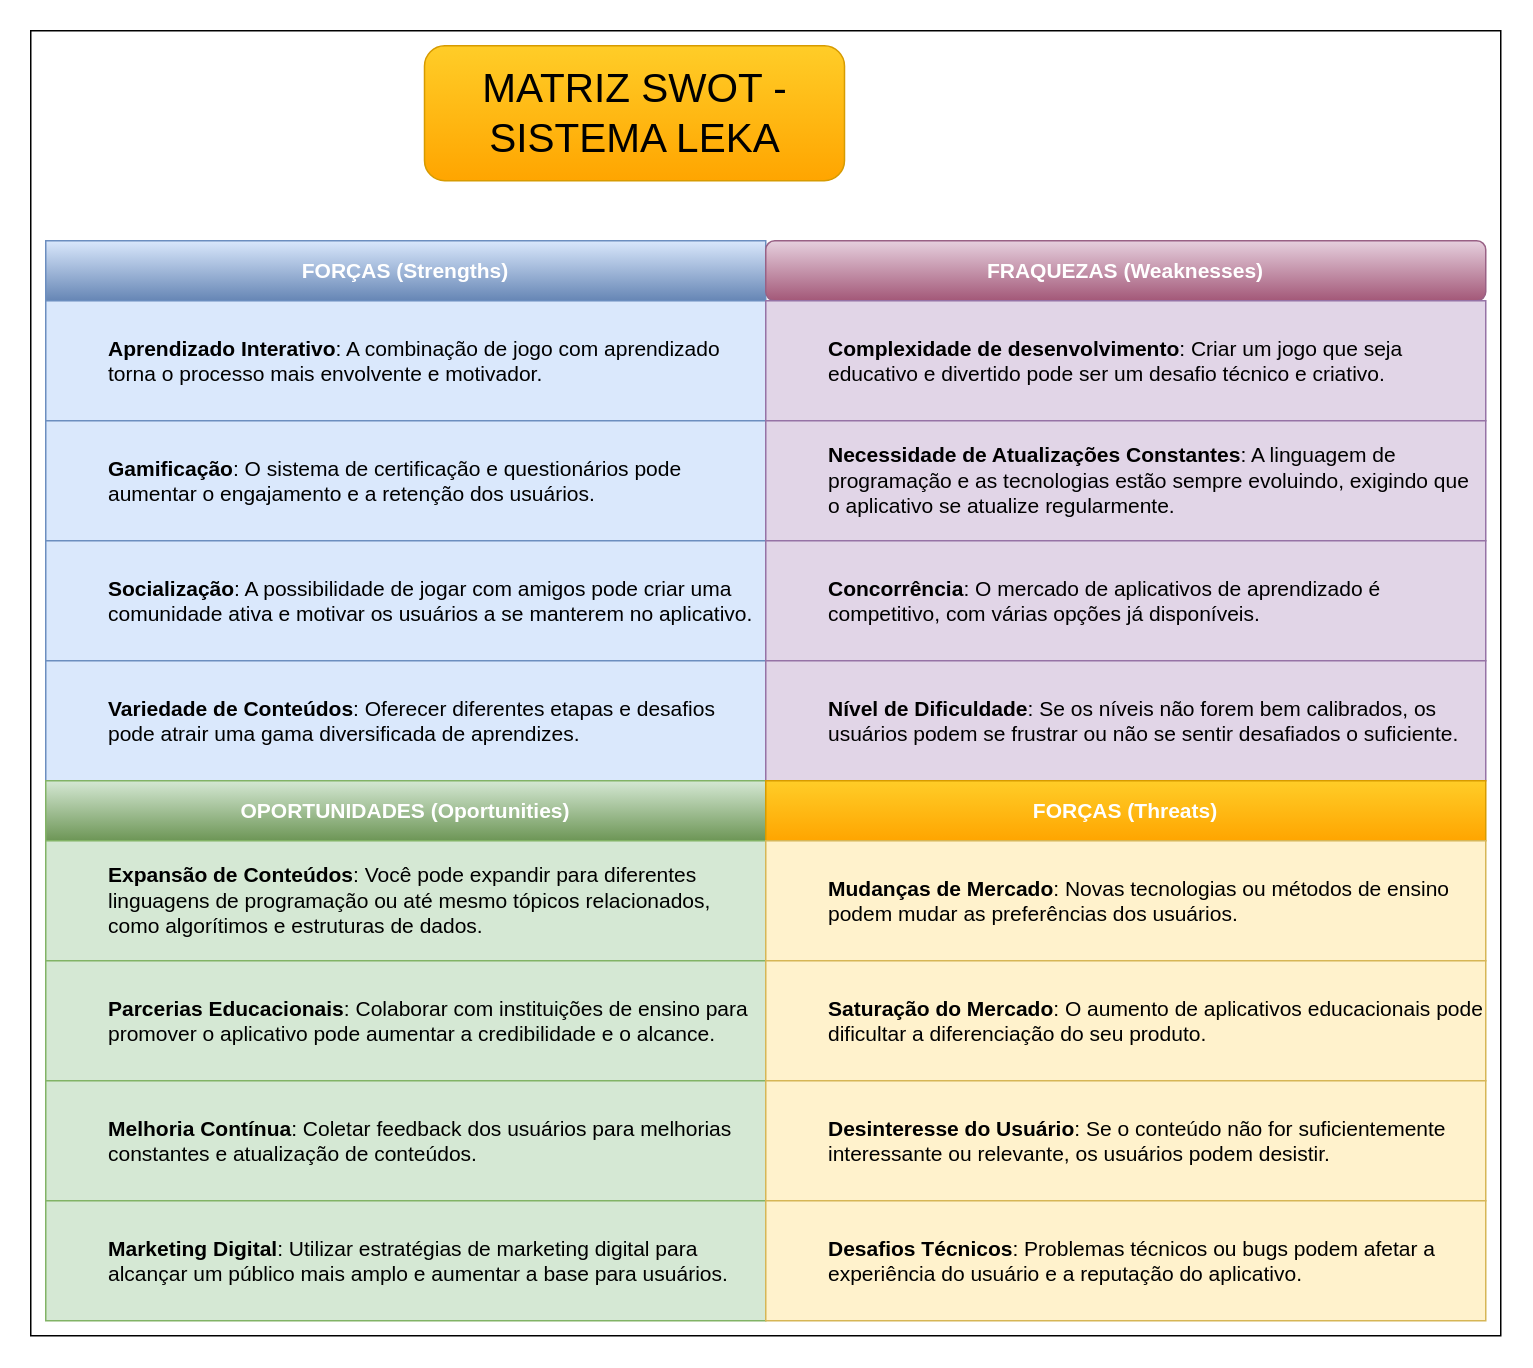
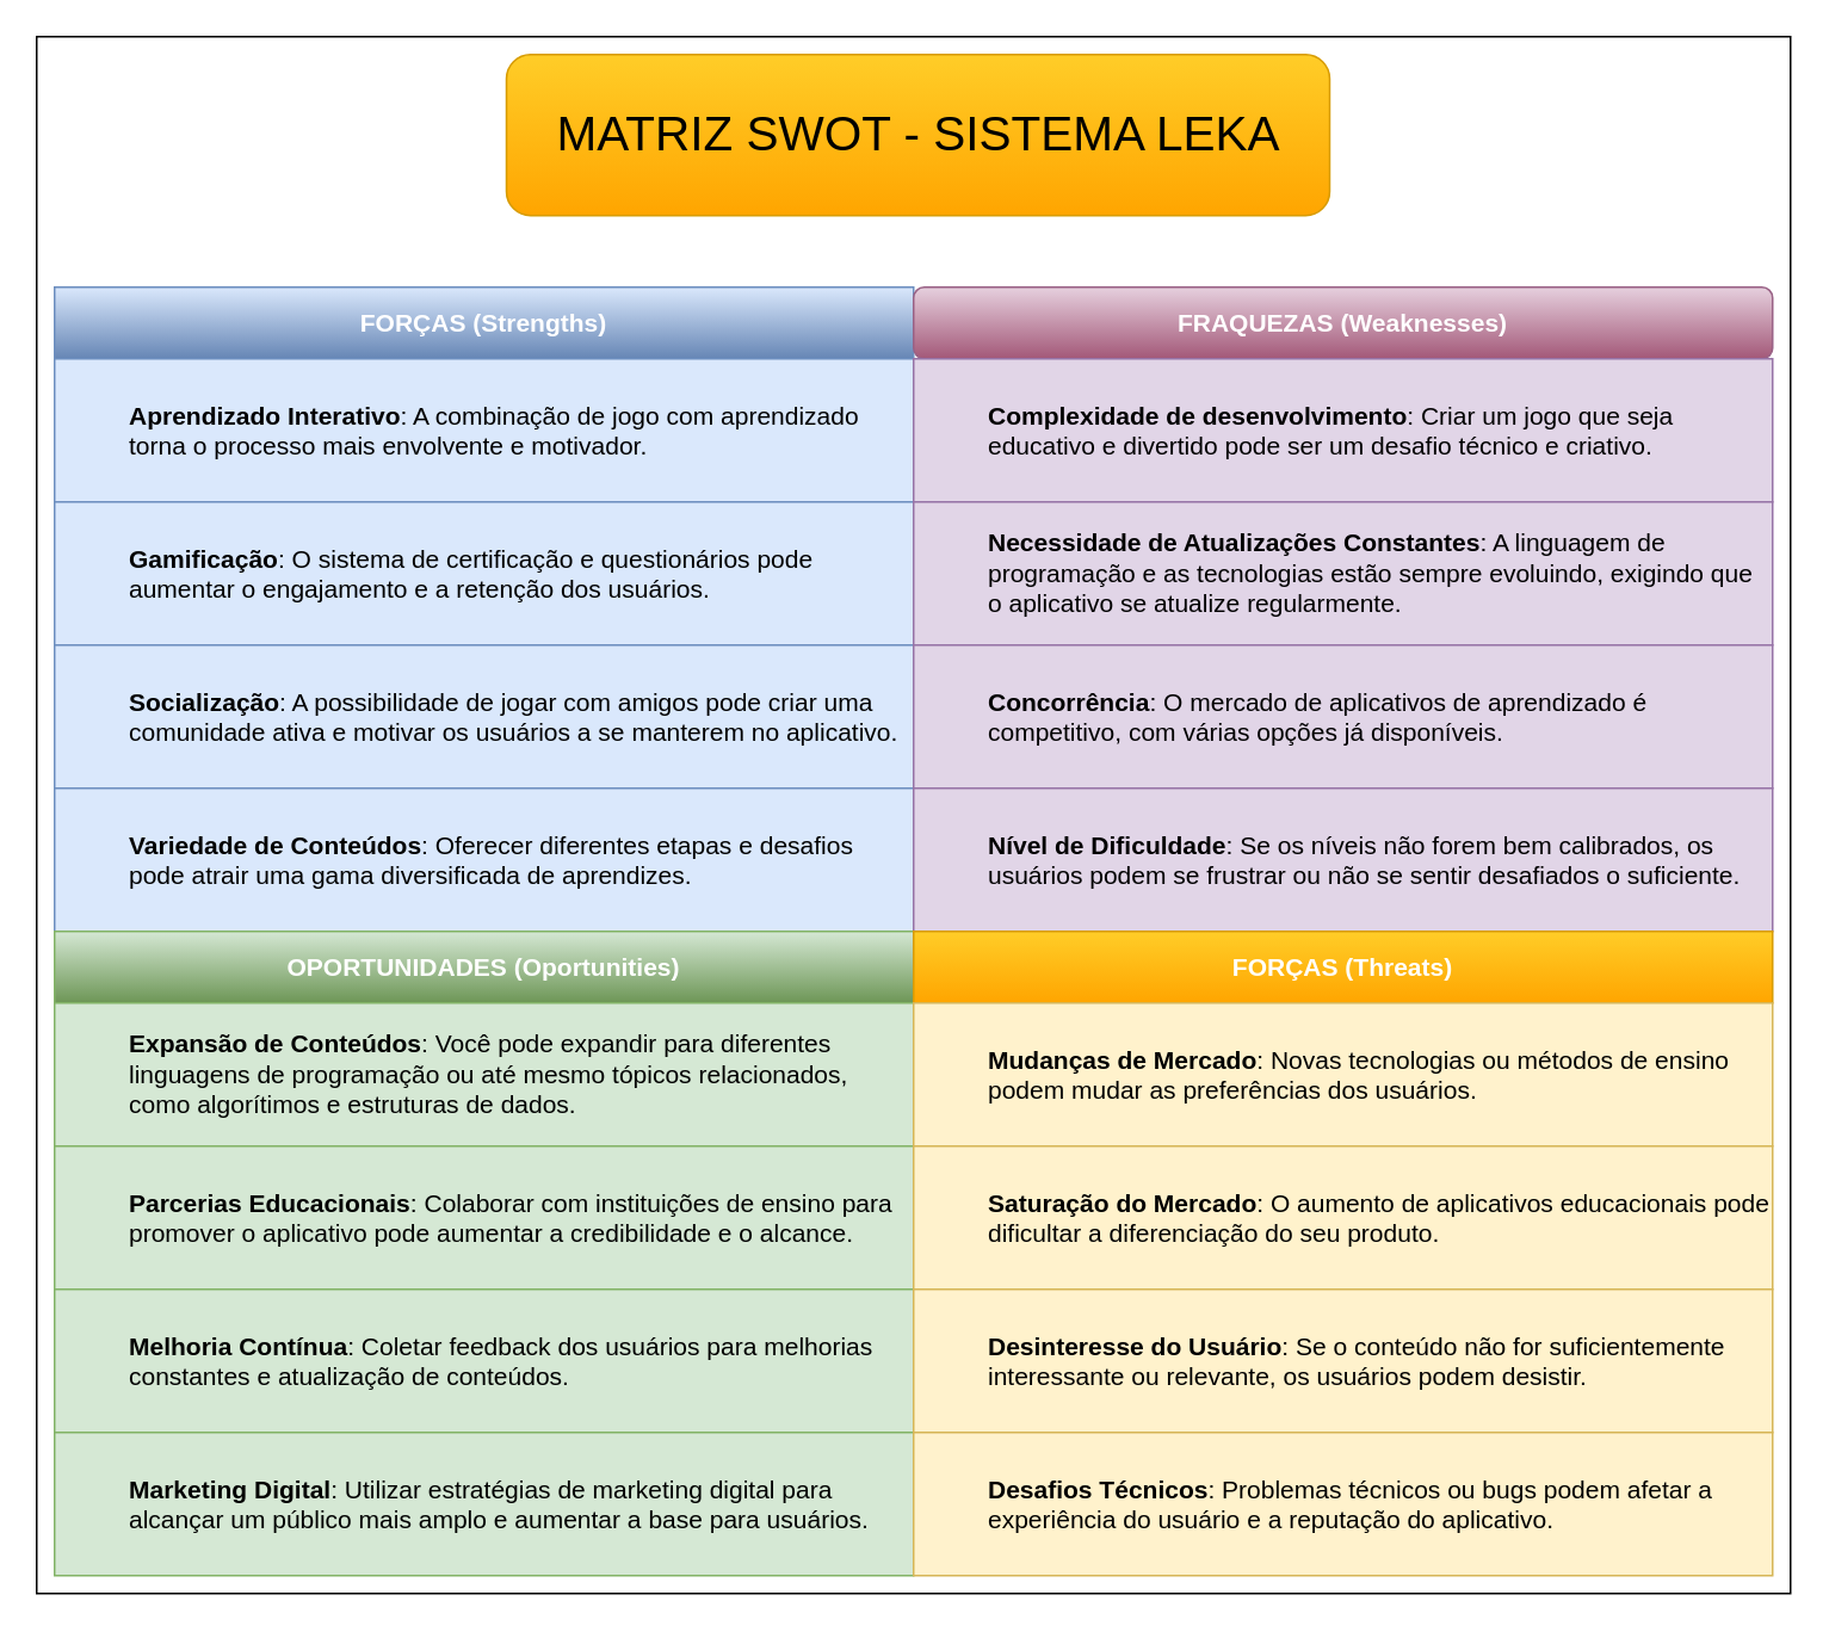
- <mxCell id="23" value="&lt;font style=&quot;font-size: 27px;&quot;&gt;MATRIZ SWOT - SISTEMA LEKA&lt;/font&gt;" style="rounded=1;whiteSpace=wrap;html=1;fillColor=#ffcd28;gradientColor=#ffa500;strokeColor=#d79b00;" vertex="1" parent="1"><mxGeometry x="282.5" y="30" width="280" height="90" as="geometry" /></mxCell>
+ <mxCell id="23" value="&lt;font style=&quot;font-size: 27px;&quot;&gt;MATRIZ SWOT - SISTEMA LEKA&lt;/font&gt;" style="rounded=1;whiteSpace=wrap;html=1;fillColor=#ffcd28;gradientColor=#ffa500;strokeColor=#d79b00;" vertex="1" parent="1"><mxGeometry x="282.5" y="30" width="460" height="90" as="geometry" /></mxCell>
